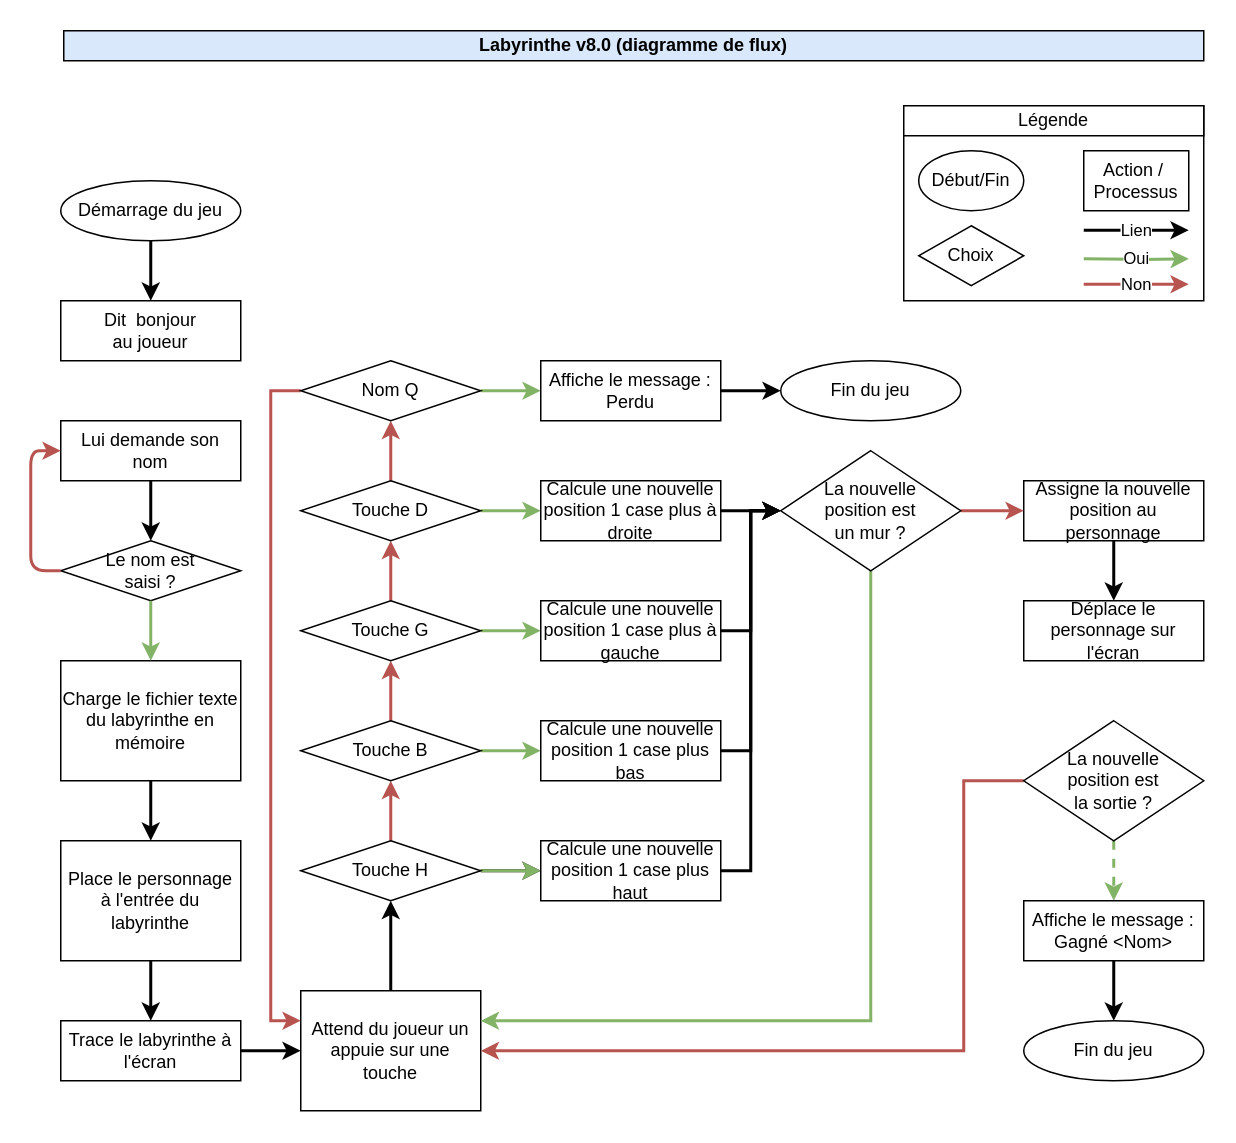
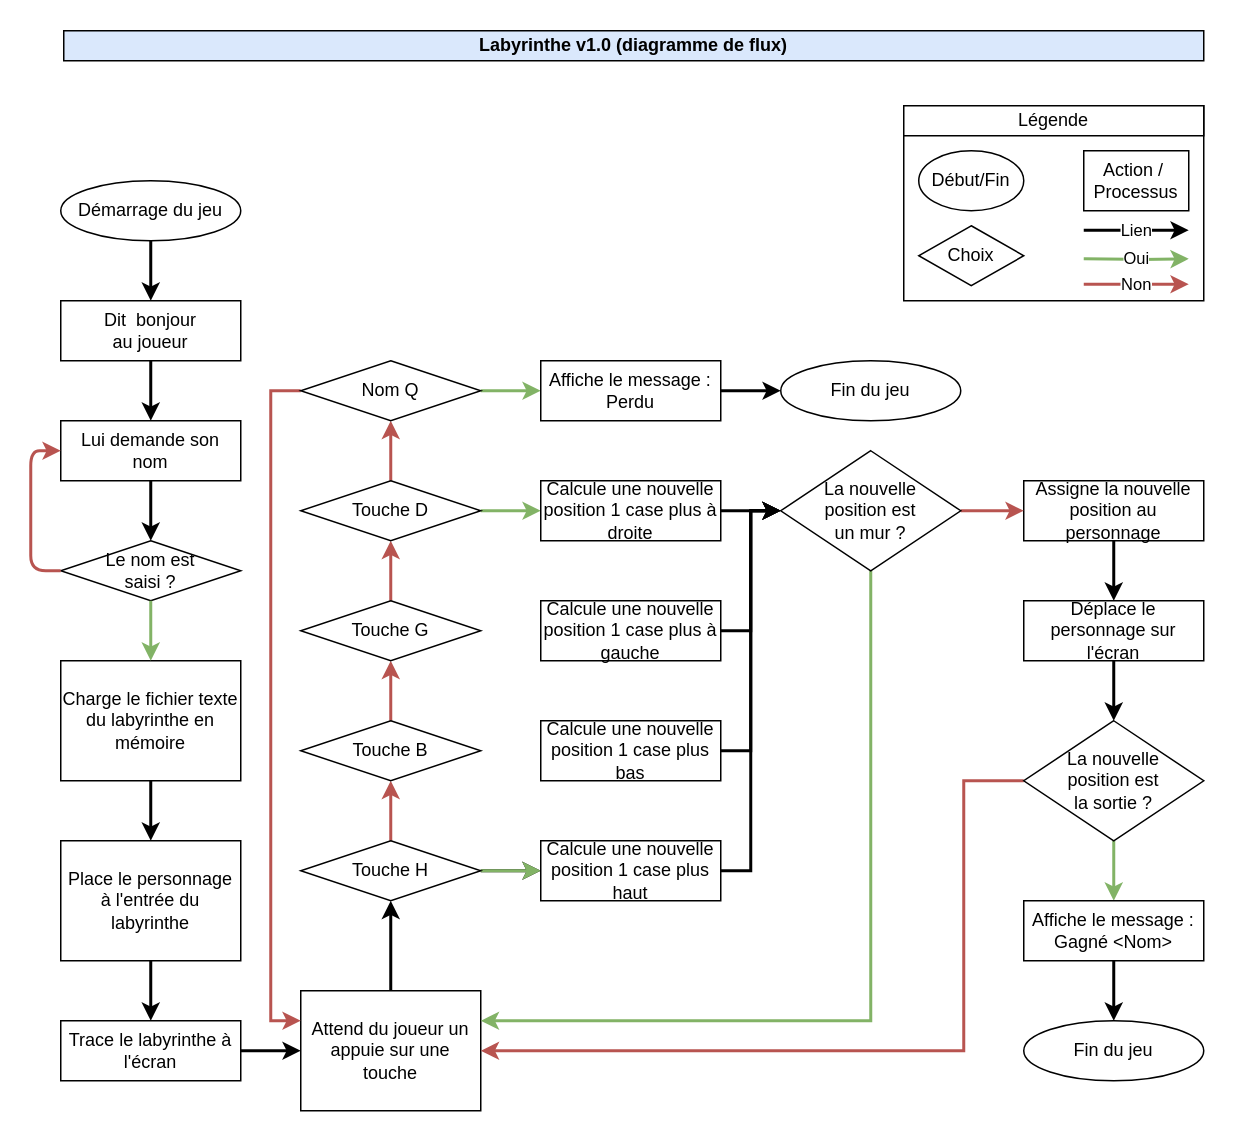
- <mxCell id="60" value="Labyrinthe v8.0 (diagramme de flux)" style="text;html=1;strokeColor=#000000;fillColor=#dae8fc;align=center;verticalAlign=middle;whiteSpace=wrap;rounded=0;fontStyle=1" parent="1" vertex="1"><mxGeometry x="42" y="20" width="760" height="20" as="geometry" /></mxCell>
+ <mxCell id="60" value="Labyrinthe v1.0 (diagramme de flux)" style="text;html=1;strokeColor=#000000;fillColor=#dae8fc;align=center;verticalAlign=middle;whiteSpace=wrap;rounded=0;fontStyle=1" parent="1" vertex="1"><mxGeometry x="42" y="20" width="760" height="20" as="geometry" /></mxCell>
+ <mxCell id="9" value="" style="endArrow=classic;html=1;strokeWidth=2;exitX=0.5;exitY=1;exitDx=0;exitDy=0;entryX=0.5;entryY=0;entryDx=0;entryDy=0;" parent="1" source="3" target="4" edge="1"><mxGeometry width="50" height="50" relative="1" as="geometry"><mxPoint x="120" y="180" as="sourcePoint" /><mxPoint x="120" y="220" as="targetPoint" /></mxGeometry></mxCell>
- <mxCell id="31" style="edgeStyle=orthogonalEdgeStyle;rounded=0;orthogonalLoop=1;jettySize=auto;html=1;entryX=0;entryY=0.5;entryDx=0;entryDy=0;strokeWidth=2;fillColor=#d5e8d4;strokeColor=#82b366;" parent="1" source="32" target="34" edge="1"><mxGeometry relative="1" as="geometry" /></mxCell>
+ <mxCell id="46" style="edgeStyle=orthogonalEdgeStyle;rounded=0;orthogonalLoop=1;jettySize=auto;html=1;entryX=0.5;entryY=0;entryDx=0;entryDy=0;strokeWidth=2;exitX=0.5;exitY=1;exitDx=0;exitDy=0;" parent="1" source="59" target="54" edge="1"><mxGeometry relative="1" as="geometry" /></mxCell>
- <mxCell id="26" style="edgeStyle=orthogonalEdgeStyle;rounded=0;orthogonalLoop=1;jettySize=auto;html=1;entryX=0;entryY=0.5;entryDx=0;entryDy=0;strokeWidth=2;fillColor=#d5e8d4;strokeColor=#82b366;" parent="1" source="27" target="29" edge="1"><mxGeometry relative="1" as="geometry" /></mxCell>
- <mxCell id="52" style="edgeStyle=orthogonalEdgeStyle;rounded=0;orthogonalLoop=1;jettySize=auto;html=1;entryX=0.5;entryY=0;entryDx=0;entryDy=0;strokeWidth=2;fillColor=#d5e8d4;strokeColor=#82b366;dashed=1;" parent="1" source="54" target="58" edge="1"><mxGeometry relative="1" as="geometry" /></mxCell>
+ <mxCell id="52" style="edgeStyle=orthogonalEdgeStyle;rounded=0;orthogonalLoop=1;jettySize=auto;html=1;entryX=0.5;entryY=0;entryDx=0;entryDy=0;strokeWidth=2;fillColor=#d5e8d4;strokeColor=#82b366;" parent="1" source="54" target="58" edge="1"><mxGeometry relative="1" as="geometry" /></mxCell>
